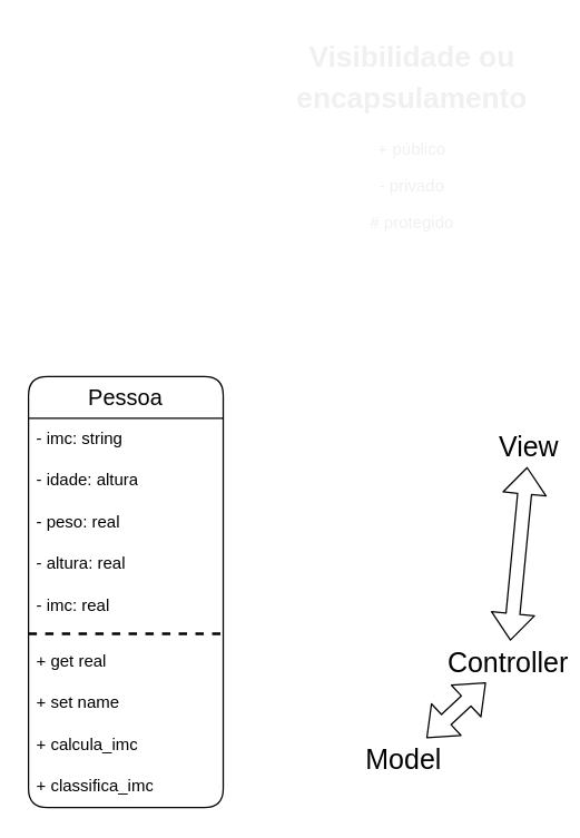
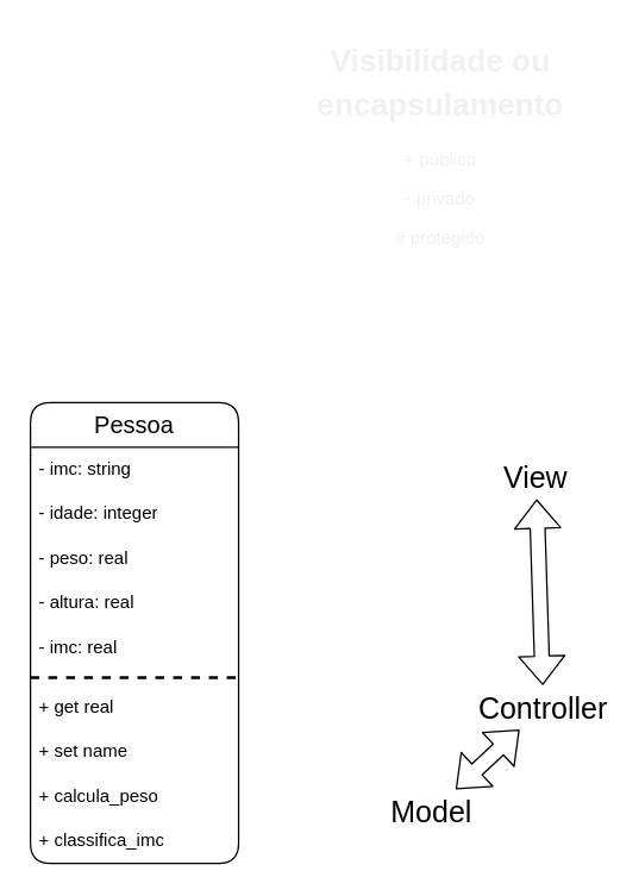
- <mxCell id="15" value="View" style="text;html=1;strokeColor=none;fillColor=none;align=center;verticalAlign=middle;whiteSpace=wrap;rounded=0;fontSize=20;" vertex="1" parent="1"><mxGeometry x="350" y="305" width="60" height="30" as="geometry" /></mxCell>
+ <mxCell id="15" value="View" style="text;html=1;strokeColor=none;fillColor=none;align=center;verticalAlign=middle;whiteSpace=wrap;rounded=0;fontSize=20;" vertex="1" parent="1"><mxGeometry x="330" y="305" width="60" height="30" as="geometry" /></mxCell>
- <mxCell id="4" value="- idade: altura" style="text;strokeColor=none;fillColor=none;align=left;verticalAlign=middle;spacingLeft=4;spacingRight=4;overflow=hidden;points=[[0,0.5],[1,0.5]];portConstraint=eastwest;rotatable=0;whiteSpace=wrap;html=1;dashed=1;dashPattern=8 8;" parent="2" vertex="1"><mxGeometry y="60" width="140" height="30" as="geometry" /></mxCell>
+ <mxCell id="4" value="- idade: integer" style="text;strokeColor=none;fillColor=none;align=left;verticalAlign=middle;spacingLeft=4;spacingRight=4;overflow=hidden;points=[[0,0.5],[1,0.5]];portConstraint=eastwest;rotatable=0;whiteSpace=wrap;html=1;dashed=1;dashPattern=8 8;" parent="2" vertex="1"><mxGeometry y="60" width="140" height="30" as="geometry" /></mxCell>
- <mxCell id="11" value="+ calcula_imc" style="text;strokeColor=none;fillColor=none;align=left;verticalAlign=middle;spacingLeft=4;spacingRight=4;overflow=hidden;points=[[0,0.5],[1,0.5]];portConstraint=eastwest;rotatable=0;whiteSpace=wrap;html=1;dashed=1;dashPattern=8 8;" parent="2" vertex="1"><mxGeometry y="250" width="140" height="30" as="geometry" /></mxCell>
+ <mxCell id="11" value="+ calcula_peso" style="text;strokeColor=none;fillColor=none;align=left;verticalAlign=middle;spacingLeft=4;spacingRight=4;overflow=hidden;points=[[0,0.5],[1,0.5]];portConstraint=eastwest;rotatable=0;whiteSpace=wrap;html=1;dashed=1;dashPattern=8 8;" parent="2" vertex="1"><mxGeometry y="250" width="140" height="30" as="geometry" /></mxCell>
